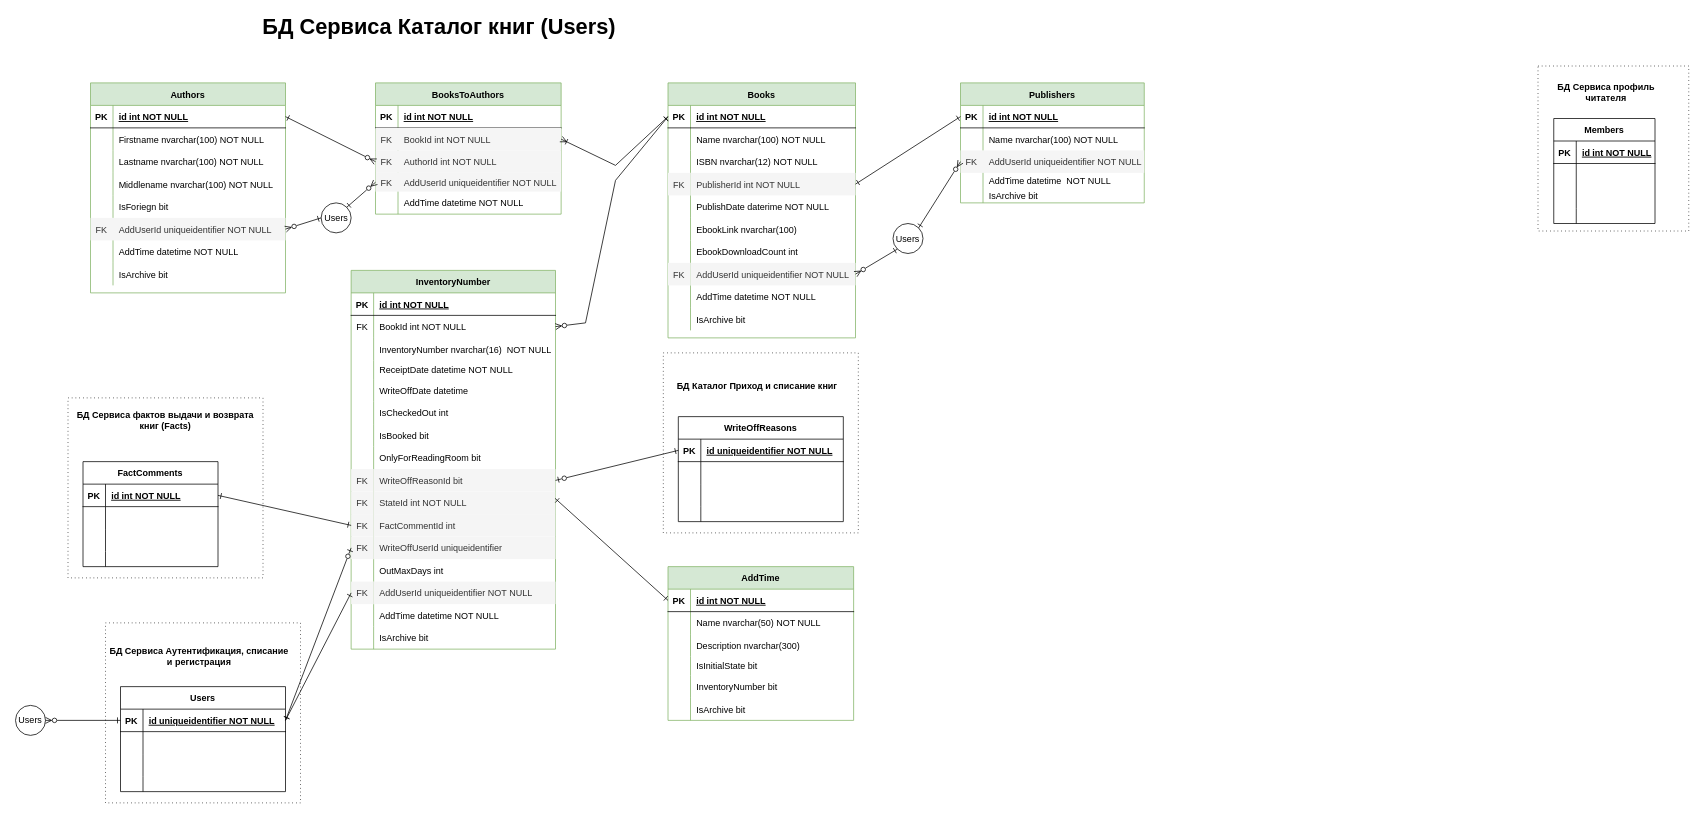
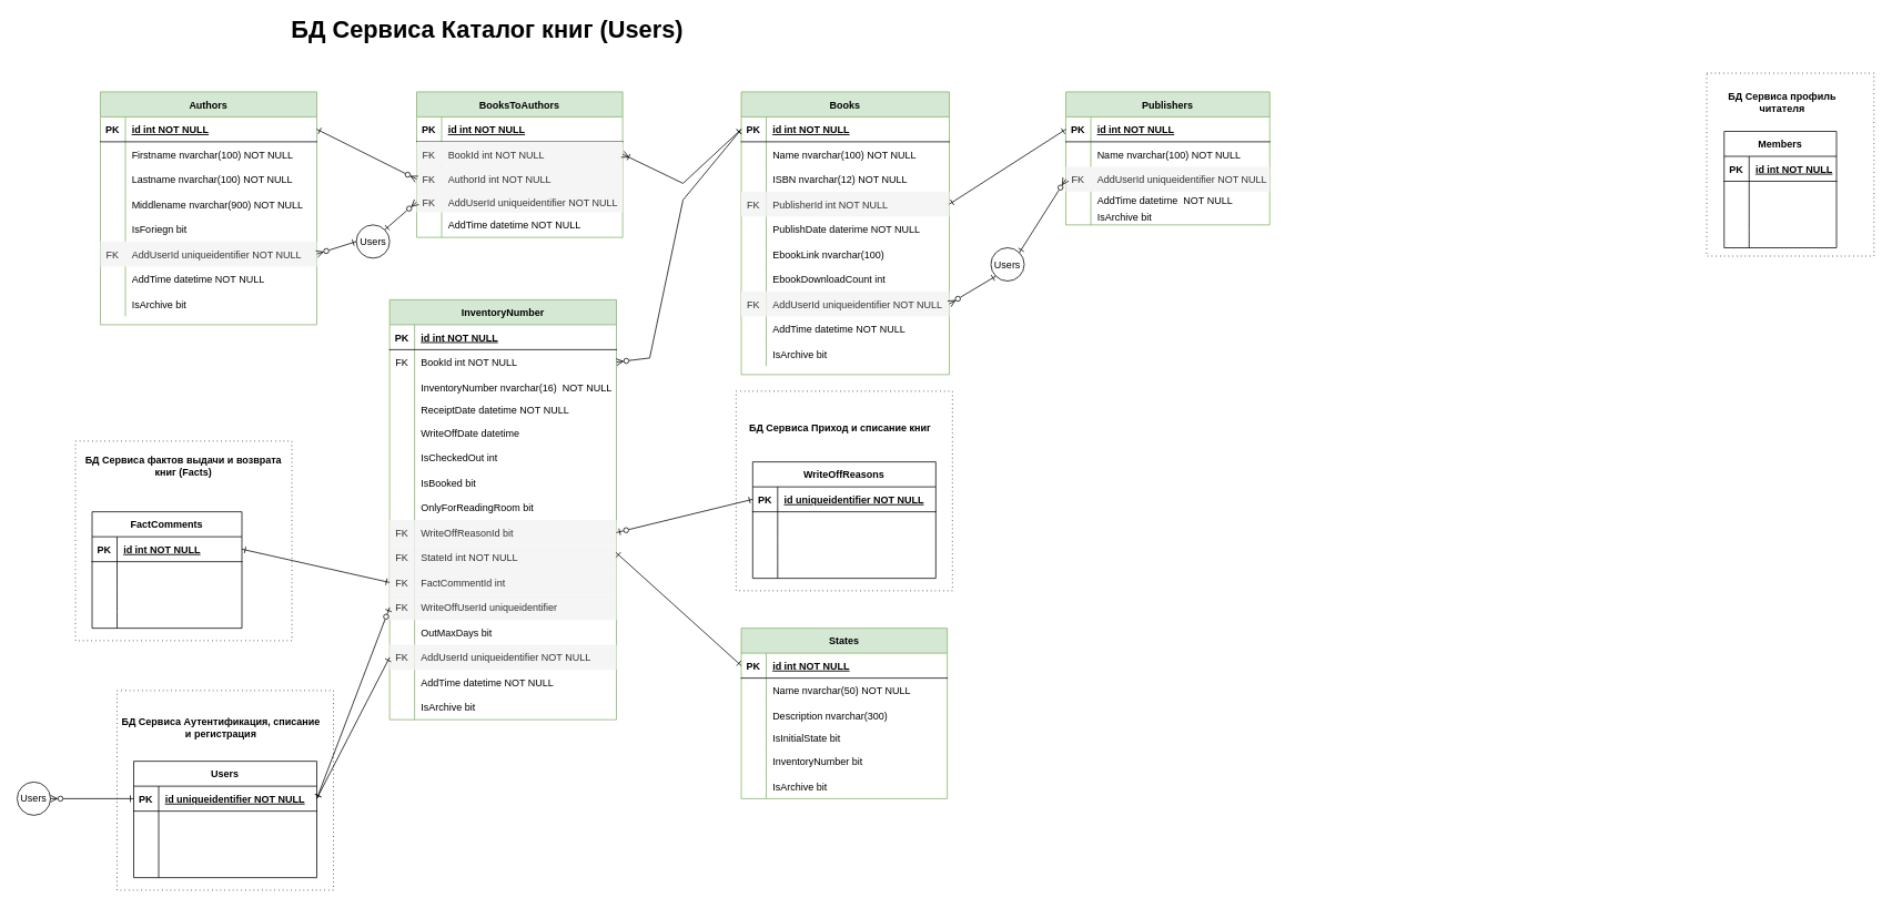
- <mxCell id="17" value="Middlename nvarchar(100) NOT NULL" style="shape=partialRectangle;overflow=hidden;connectable=0;fillColor=none;top=0;left=0;bottom=0;right=0;align=left;spacingLeft=6;" parent="15" vertex="1"><mxGeometry x="30" width="230" height="30" as="geometry"><mxRectangle width="230" height="30" as="alternateBounds" /></mxGeometry></mxCell>
+ <mxCell id="17" value="Middlename nvarchar(900) NOT NULL" style="shape=partialRectangle;overflow=hidden;connectable=0;fillColor=none;top=0;left=0;bottom=0;right=0;align=left;spacingLeft=6;" parent="15" vertex="1"><mxGeometry x="30" width="230" height="30" as="geometry"><mxRectangle width="230" height="30" as="alternateBounds" /></mxGeometry></mxCell>
- <mxCell id="217" value="БД Каталог Приход и списание книг" style="text;html=1;align=center;verticalAlign=middle;whiteSpace=wrap;rounded=0;fontStyle=1" parent="1" vertex="1"><mxGeometry x="883.75" y="500" width="250" height="30" as="geometry" /></mxCell>
+ <mxCell id="217" value="БД Сервиса Приход и списание книг" style="text;html=1;align=center;verticalAlign=middle;whiteSpace=wrap;rounded=0;fontStyle=1" parent="1" vertex="1"><mxGeometry x="883.75" y="500" width="250" height="30" as="geometry" /></mxCell>
- <mxCell id="179" value="OutMaxDays int" style="shape=partialRectangle;overflow=hidden;connectable=0;fillColor=none;top=0;left=0;bottom=0;right=0;align=left;spacingLeft=6;" parent="177" vertex="1"><mxGeometry x="30" width="242.5" height="30" as="geometry"><mxRectangle width="242.5" height="30" as="alternateBounds" /></mxGeometry></mxCell>
+ <mxCell id="179" value="OutMaxDays bit" style="shape=partialRectangle;overflow=hidden;connectable=0;fillColor=none;top=0;left=0;bottom=0;right=0;align=left;spacingLeft=6;" parent="177" vertex="1"><mxGeometry x="30" width="242.5" height="30" as="geometry"><mxRectangle width="242.5" height="30" as="alternateBounds" /></mxGeometry></mxCell>
- <mxCell id="121" value="AddTime" style="shape=table;startSize=30;container=1;collapsible=1;childLayout=tableLayout;fixedRows=1;rowLines=0;fontStyle=1;align=center;resizeLast=1;fillColor=#d5e8d4;strokeColor=#82b366;" parent="1" vertex="1"><mxGeometry x="890" y="755" width="247.5" height="205" as="geometry" /></mxCell>
+ <mxCell id="121" value="States" style="shape=table;startSize=30;container=1;collapsible=1;childLayout=tableLayout;fixedRows=1;rowLines=0;fontStyle=1;align=center;resizeLast=1;fillColor=#d5e8d4;strokeColor=#82b366;" parent="1" vertex="1"><mxGeometry x="890" y="755" width="247.5" height="205" as="geometry" /></mxCell>
